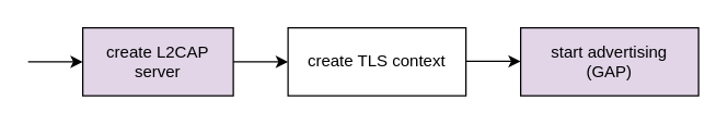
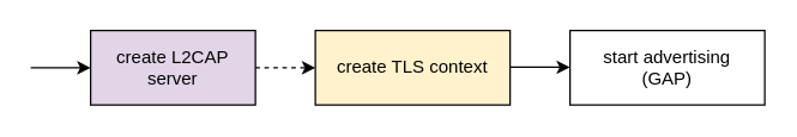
- <mxCell id="5" value="" style="endArrow=classic;html=1;exitX=1;exitY=0.5;exitDx=0;exitDy=0;entryX=0;entryY=0.5;entryDx=0;entryDy=0;" edge="1" parent="1" source="2" target="3"><mxGeometry width="50" height="50" relative="1" as="geometry"><mxPoint x="350" y="140" as="sourcePoint" /><mxPoint x="400" y="90" as="targetPoint" /></mxGeometry></mxCell>
+ <mxCell id="5" value="" style="endArrow=classic;html=1;exitX=1;exitY=0.5;exitDx=0;exitDy=0;entryX=0;entryY=0.5;entryDx=0;entryDy=0;dashed=1;" edge="1" parent="1" source="2" target="3"><mxGeometry width="50" height="50" relative="1" as="geometry"><mxPoint x="350" y="140" as="sourcePoint" /><mxPoint x="400" y="90" as="targetPoint" /></mxGeometry></mxCell>
- <mxCell id="3" value="create TLS context" style="rounded=0;whiteSpace=wrap;html=1;" vertex="1" parent="1"><mxGeometry x="210" y="20" width="130" height="50" as="geometry" /></mxCell>
+ <mxCell id="3" value="create TLS context" style="rounded=0;whiteSpace=wrap;html=1;fillColor=#fff2cc;" vertex="1" parent="1"><mxGeometry x="210" y="20" width="130" height="50" as="geometry" /></mxCell>
- <mxCell id="4" value="start advertising&lt;br&gt;(GAP)" style="rounded=0;whiteSpace=wrap;html=1;fillColor=#e1d5e7;" vertex="1" parent="1"><mxGeometry x="380" y="20" width="130" height="50" as="geometry" /></mxCell>
+ <mxCell id="4" value="start advertising&lt;br&gt;(GAP)" style="rounded=0;whiteSpace=wrap;html=1;" vertex="1" parent="1"><mxGeometry x="380" y="20" width="130" height="50" as="geometry" /></mxCell>
